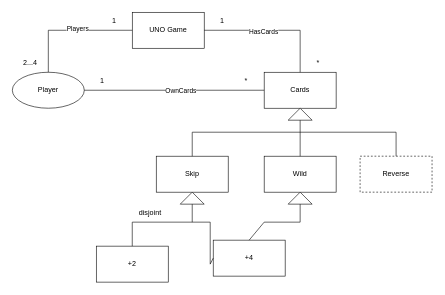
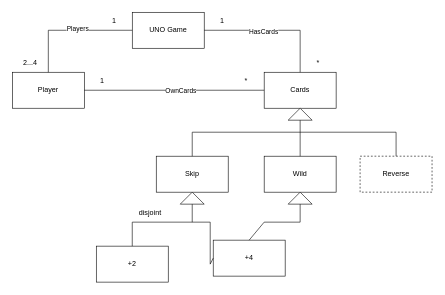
- <mxCell id="2" value="Player" style="ellipse;whiteSpace=wrap;html=1;" vertex="1" parent="1"><mxGeometry x="20" y="120" width="120" height="60" as="geometry" /></mxCell>
+ <mxCell id="2" value="Player" style="rounded=0;whiteSpace=wrap;html=1;" vertex="1" parent="1"><mxGeometry x="20" y="120" width="120" height="60" as="geometry" /></mxCell>
